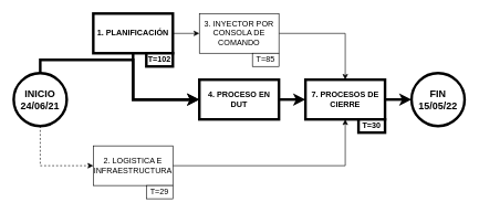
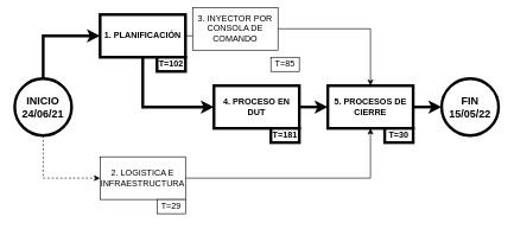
- <mxCell id="8" value="3. INYECTOR POR CONSOLA DE COMANDO" style="rounded=0;whiteSpace=wrap;html=1;" parent="1" vertex="1"><mxGeometry x="300" y="20" width="120" height="60" as="geometry" /></mxCell>
+ <mxCell id="8" value="3. INYECTOR POR CONSOLA DE COMANDO" style="rounded=0;whiteSpace=wrap;html=1;" parent="1" vertex="1"><mxGeometry x="270" y="10" width="120" height="60" as="geometry" /></mxCell>
- <mxCell id="14" style="edgeStyle=orthogonalEdgeStyle;rounded=0;orthogonalLoop=1;jettySize=auto;html=1;exitX=0.5;exitY=0;exitDx=0;exitDy=0;strokeWidth=4;" parent="1" source="15" target="10" edge="1"><mxGeometry relative="1" as="geometry" /></mxCell>
+ <mxCell id="14" style="edgeStyle=orthogonalEdgeStyle;rounded=0;orthogonalLoop=1;jettySize=auto;html=1;exitX=0.5;exitY=0;exitDx=0;exitDy=0;entryX=0;entryY=0.5;entryDx=0;entryDy=0;strokeWidth=4;" parent="1" source="15" target="4" edge="1"><mxGeometry relative="1" as="geometry" /></mxCell>
- <mxCell id="12" value="&lt;b&gt;7. PROCESOS DE CIERRE&lt;/b&gt;" style="rounded=0;whiteSpace=wrap;html=1;strokeWidth=4;" parent="1" vertex="1"><mxGeometry x="460" y="120" width="120" height="60" as="geometry" /></mxCell>
+ <mxCell id="12" value="&lt;b&gt;5. PROCESOS DE CIERRE&lt;/b&gt;" style="rounded=0;whiteSpace=wrap;html=1;strokeWidth=4;" parent="1" vertex="1"><mxGeometry x="460" y="120" width="120" height="60" as="geometry" /></mxCell>
+ <mxCell id="20" value="&lt;b&gt;T=181&lt;/b&gt;" style="rounded=0;whiteSpace=wrap;html=1;strokeWidth=4;" parent="1" vertex="1"><mxGeometry x="380" y="180" width="40" height="20" as="geometry" /></mxCell>
